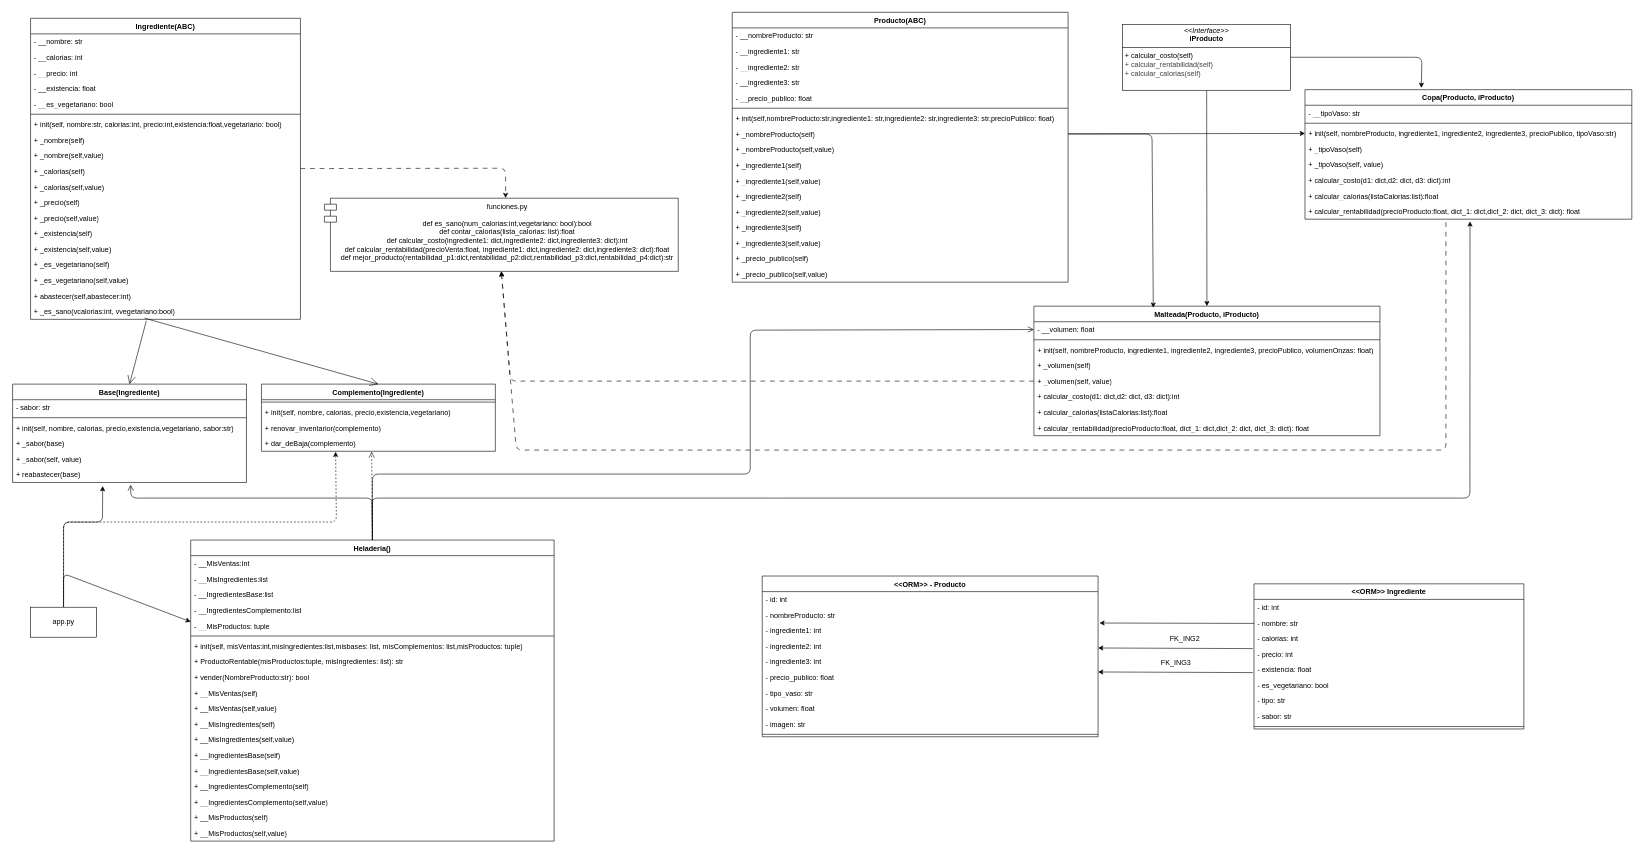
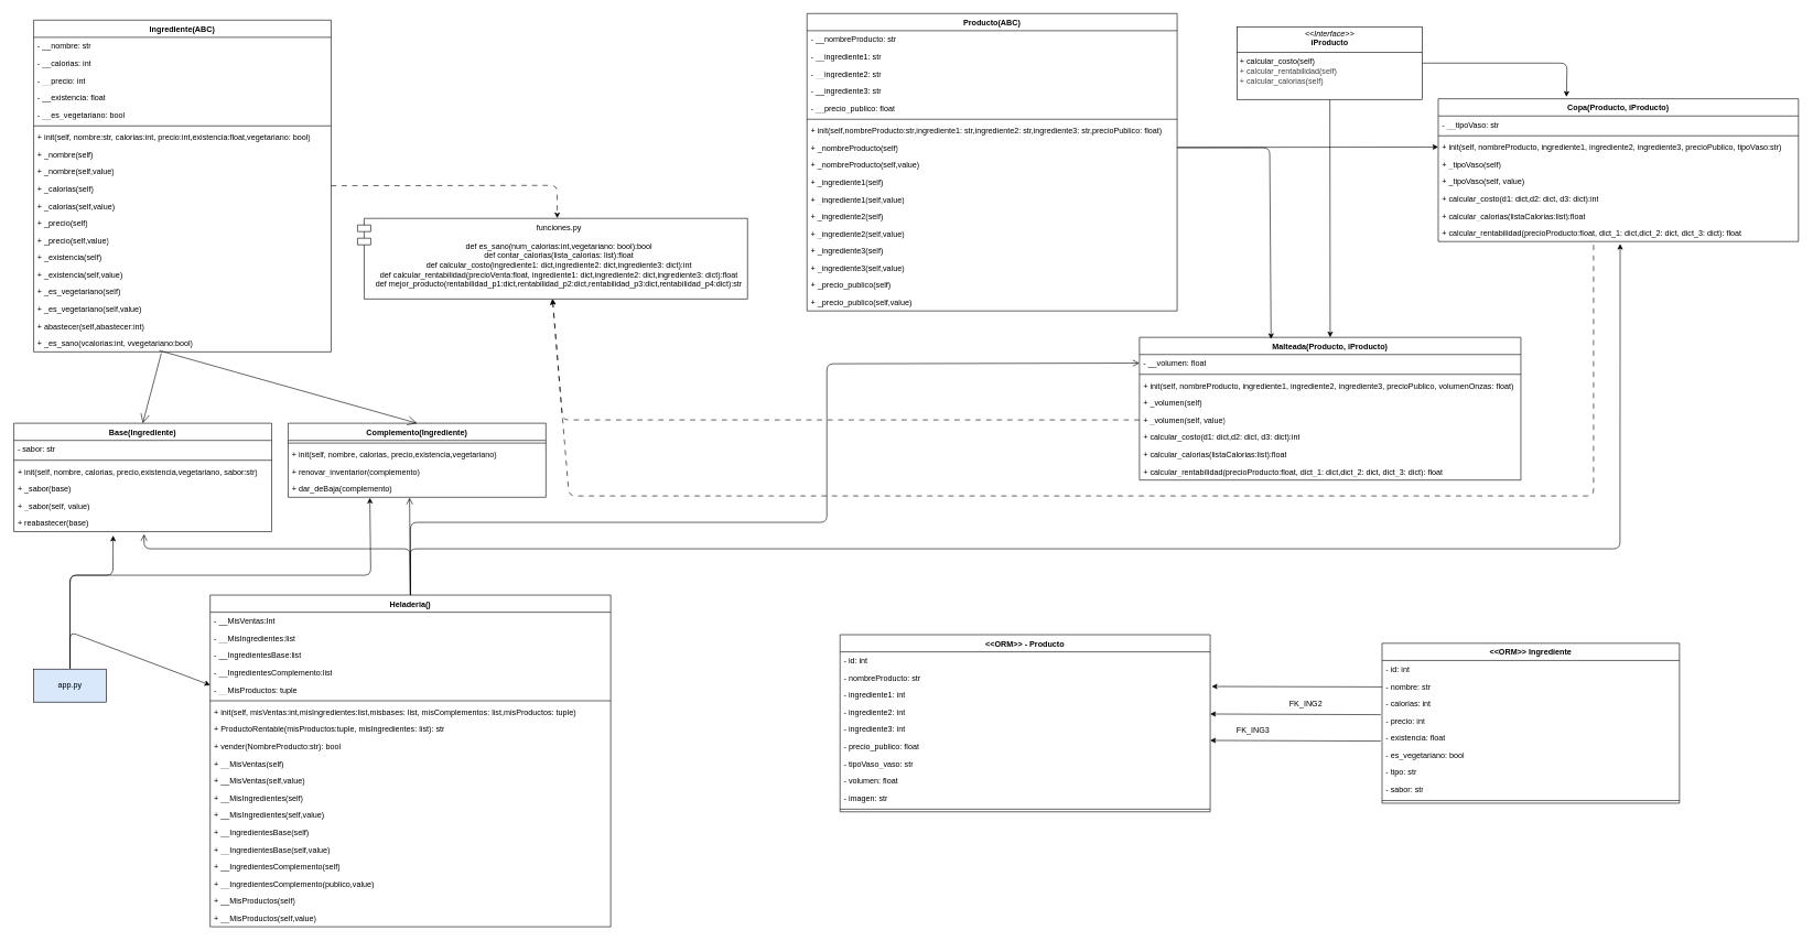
- <mxCell id="101" value="" style="endArrow=open;startArrow=none;endFill=0;startFill=0;endSize=8;html=1;verticalAlign=bottom;labelBackgroundColor=none;strokeWidth=1;entryX=0.471;entryY=1.024;entryDx=0;entryDy=0;entryPerimeter=0;exitX=0.5;exitY=0;exitDx=0;exitDy=0;dashed=1;" parent="1" source="80" target="34" edge="1"><mxGeometry width="160" relative="1" as="geometry"><mxPoint x="601" y="908" as="sourcePoint" /><mxPoint x="227" y="818" as="targetPoint" /></mxGeometry></mxCell>
+ <mxCell id="101" value="" style="endArrow=open;startArrow=none;endFill=0;startFill=0;endSize=8;html=1;verticalAlign=bottom;labelBackgroundColor=none;strokeWidth=1;entryX=0.471;entryY=1.024;entryDx=0;entryDy=0;entryPerimeter=0;exitX=0.5;exitY=0;exitDx=0;exitDy=0;" parent="1" source="80" target="34" edge="1"><mxGeometry width="160" relative="1" as="geometry"><mxPoint x="601" y="908" as="sourcePoint" /><mxPoint x="227" y="818" as="targetPoint" /></mxGeometry></mxCell>
- <mxCell id="105" style="edgeStyle=none;html=1;exitX=0.5;exitY=0;exitDx=0;exitDy=0;entryX=0.317;entryY=1.031;entryDx=0;entryDy=0;entryPerimeter=0;dashed=1;" parent="1" source="106" target="34" edge="1"><mxGeometry relative="1" as="geometry"><mxPoint x="110" y="1010" as="sourcePoint" /><mxPoint x="620" y="760" as="targetPoint" /><Array as="points"><mxPoint x="105" y="870" /><mxPoint x="560" y="870" /></Array></mxGeometry></mxCell>
+ <mxCell id="105" style="edgeStyle=none;html=1;exitX=0.5;exitY=0;exitDx=0;exitDy=0;entryX=0.317;entryY=1.031;entryDx=0;entryDy=0;entryPerimeter=0;" parent="1" source="106" target="34" edge="1"><mxGeometry relative="1" as="geometry"><mxPoint x="110" y="1010" as="sourcePoint" /><mxPoint x="620" y="760" as="targetPoint" /><Array as="points"><mxPoint x="105" y="870" /><mxPoint x="560" y="870" /></Array></mxGeometry></mxCell>
- <mxCell id="106" value="app.py" style="html=1;whiteSpace=wrap;" parent="1" vertex="1"><mxGeometry x="50" y="1012" width="110" height="50" as="geometry" /></mxCell>
+ <mxCell id="106" value="app.py" style="html=1;whiteSpace=wrap;fillColor=#dae8fc;" parent="1" vertex="1"><mxGeometry x="50" y="1012" width="110" height="50" as="geometry" /></mxCell>
- <mxCell id="134" value="FK_ING3" style="text;html=1;align=center;verticalAlign=middle;whiteSpace=wrap;rounded=0;" vertex="1" parent="1"><mxGeometry x="1930" y="1090" width="60" height="30" as="geometry" /></mxCell>
+ <mxCell id="134" value="FK_ING3" style="text;html=1;align=center;verticalAlign=middle;whiteSpace=wrap;rounded=0;" vertex="1" parent="1"><mxGeometry x="1865" y="1090" width="60" height="30" as="geometry" /></mxCell>
- <mxCell id="126" value="- tipo_vaso: str" style="text;strokeColor=none;fillColor=none;align=left;verticalAlign=top;spacingLeft=4;spacingRight=4;overflow=hidden;rotatable=0;points=[[0,0.5],[1,0.5]];portConstraint=eastwest;whiteSpace=wrap;html=1;" vertex="1" parent="119"><mxGeometry y="182" width="560" height="26" as="geometry" /></mxCell>
+ <mxCell id="126" value="- tipoVaso_vaso: str" style="text;strokeColor=none;fillColor=none;align=left;verticalAlign=top;spacingLeft=4;spacingRight=4;overflow=hidden;rotatable=0;points=[[0,0.5],[1,0.5]];portConstraint=eastwest;whiteSpace=wrap;html=1;" vertex="1" parent="119"><mxGeometry y="182" width="560" height="26" as="geometry" /></mxCell>
- <mxCell id="97" value="+ __IngredientesComplemento(self,value)" style="text;strokeColor=none;fillColor=none;align=left;verticalAlign=top;spacingLeft=4;spacingRight=4;overflow=hidden;rotatable=0;points=[[0,0.5],[1,0.5]];portConstraint=eastwest;whiteSpace=wrap;html=1;" parent="80" vertex="1"><mxGeometry y="424" width="606" height="26" as="geometry" /></mxCell>
+ <mxCell id="97" value="+ __IngredientesComplemento(publico,value)" style="text;strokeColor=none;fillColor=none;align=left;verticalAlign=top;spacingLeft=4;spacingRight=4;overflow=hidden;rotatable=0;points=[[0,0.5],[1,0.5]];portConstraint=eastwest;whiteSpace=wrap;html=1;" parent="80" vertex="1"><mxGeometry y="424" width="606" height="26" as="geometry" /></mxCell>
